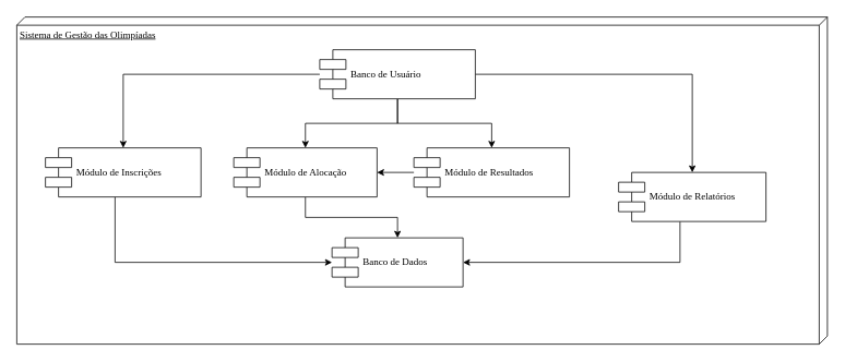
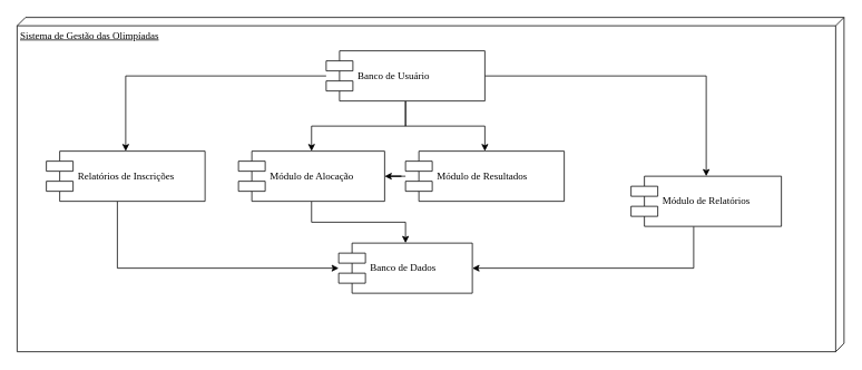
- <mxCell id="9" value="Módulo de Inscrições" style="shape=component;align=left;spacingLeft=36;rounded=0;shadow=0;comic=0;labelBackgroundColor=none;strokeWidth=1;fontFamily=Verdana;fontSize=12;html=1;" vertex="1" parent="1"><mxGeometry x="55" y="180" width="190" height="60" as="geometry" /></mxCell>
+ <mxCell id="9" value="Relatórios de Inscrições" style="shape=component;align=left;spacingLeft=36;rounded=0;shadow=0;comic=0;labelBackgroundColor=none;strokeWidth=1;fontFamily=Verdana;fontSize=12;html=1;" vertex="1" parent="1"><mxGeometry x="55" y="180" width="190" height="60" as="geometry" /></mxCell>
- <mxCell id="13" value="Módulo de Resultados" style="shape=component;align=left;spacingLeft=36;rounded=0;shadow=0;comic=0;labelBackgroundColor=none;strokeWidth=1;fontFamily=Verdana;fontSize=12;html=1;" vertex="1" parent="1"><mxGeometry x="505" y="180" width="190" height="60" as="geometry" /></mxCell>
+ <mxCell id="13" value="Módulo de Resultados" style="shape=component;align=left;spacingLeft=36;rounded=0;shadow=0;comic=0;labelBackgroundColor=none;strokeWidth=1;fontFamily=Verdana;fontSize=12;html=1;" vertex="1" parent="1"><mxGeometry x="485" y="180" width="190" height="60" as="geometry" /></mxCell>
